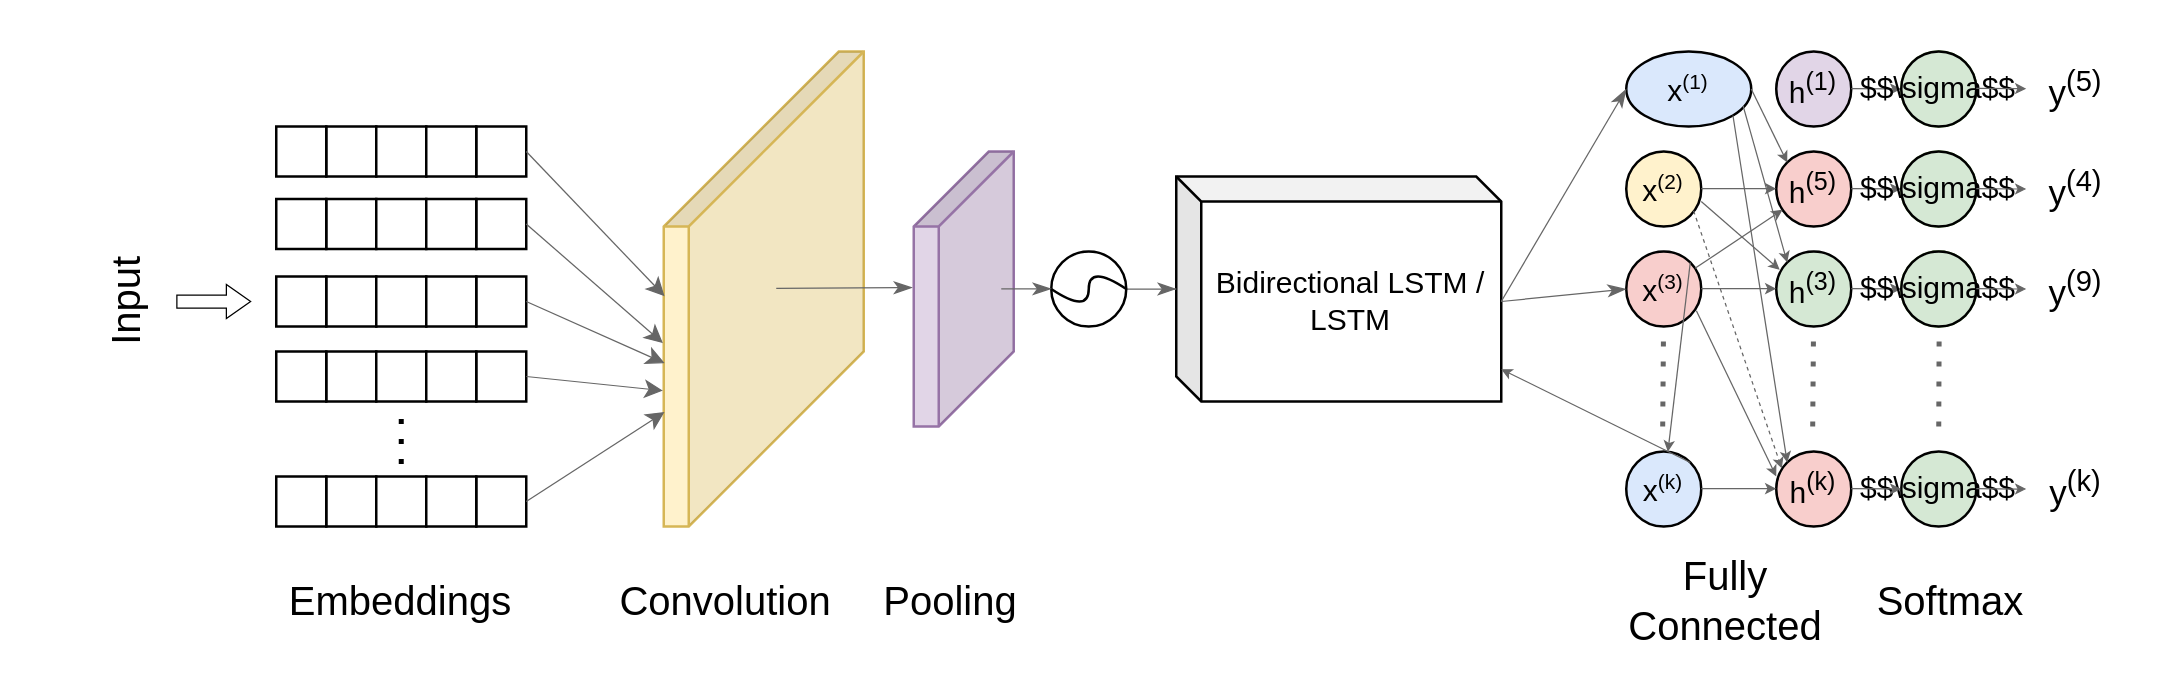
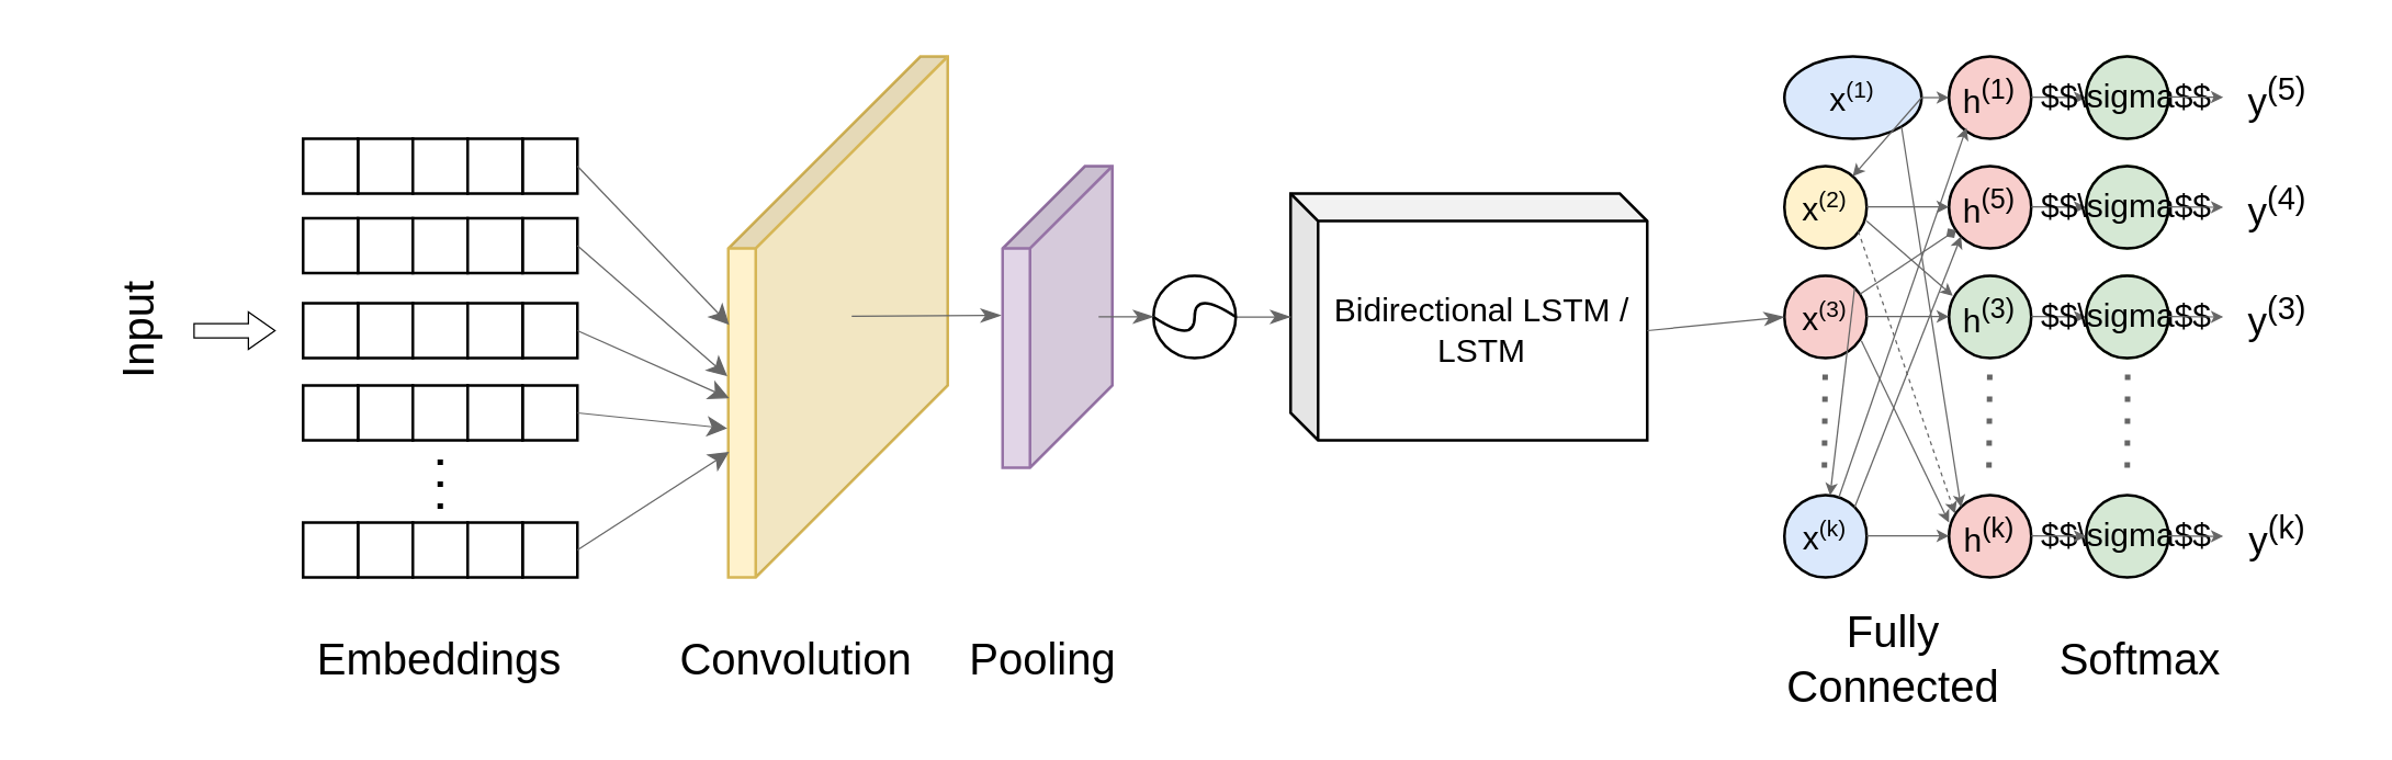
+ <mxCell id="26" value="" style="endArrow=classic;html=1;rounded=0;strokeColor=#666666;endFill=1;endSize=3;jumpSize=4;startSize=4;strokeWidth=0.5;entryX=0;entryY=0.5;entryDx=0;entryDy=0;exitX=1;exitY=0.5;exitDx=0;exitDy=0;" parent="1" source="16" target="21" edge="1"><mxGeometry width="50" height="50" relative="1" as="geometry"><mxPoint x="680" y="30" as="sourcePoint" /><mxPoint x="730" y="-20" as="targetPoint" /></mxGeometry></mxCell>
- <mxCell id="21" value="&lt;span style=&quot;font-size: 12px&quot;&gt;h&lt;/span&gt;&lt;sup&gt;(1)&lt;/sup&gt;" style="ellipse;whiteSpace=wrap;html=1;aspect=fixed;fillColor=#e1d5e7;strokeColor=#000000;" parent="1" vertex="1"><mxGeometry x="710" y="20" width="30" height="30" as="geometry" /></mxCell>
+ <mxCell id="21" value="&lt;span style=&quot;font-size: 12px&quot;&gt;h&lt;/span&gt;&lt;sup&gt;(1)&lt;/sup&gt;" style="ellipse;whiteSpace=wrap;html=1;aspect=fixed;fillColor=#f8cecc;strokeColor=#000000;" parent="1" vertex="1"><mxGeometry x="710" y="20" width="30" height="30" as="geometry" /></mxCell>
- <mxCell id="27" value="" style="endArrow=classic;html=1;rounded=0;strokeColor=#666666;endFill=1;endSize=3;jumpSize=4;startSize=4;strokeWidth=0.5;entryX=0;entryY=0;entryDx=0;entryDy=0;exitX=1;exitY=0.5;exitDx=0;exitDy=0;" parent="1" source="16" target="22" edge="1"><mxGeometry width="50" height="50" relative="1" as="geometry"><mxPoint x="690" y="35" as="sourcePoint" /><mxPoint x="720" y="35" as="targetPoint" /></mxGeometry></mxCell>
+ <mxCell id="27" value="" style="endArrow=classic;html=1;rounded=0;strokeColor=#666666;endFill=1;endSize=3;jumpSize=4;startSize=4;strokeWidth=0.5;exitX=1;exitY=0.5;exitDx=0;exitDy=0;" parent="1" source="16" target="17" edge="1"><mxGeometry width="50" height="50" relative="1" as="geometry"><mxPoint x="690" y="35" as="sourcePoint" /><mxPoint x="720" y="35" as="targetPoint" /></mxGeometry></mxCell>
- <mxCell id="28" value="" style="endArrow=classic;html=1;rounded=0;strokeColor=#666666;endFill=1;endSize=3;jumpSize=4;startSize=4;strokeWidth=0.5;entryX=0;entryY=0;entryDx=0;entryDy=0;exitX=0.935;exitY=0.726;exitDx=0;exitDy=0;exitPerimeter=0;" parent="1" source="16" target="23" edge="1"><mxGeometry width="50" height="50" relative="1" as="geometry"><mxPoint x="700" y="45" as="sourcePoint" /><mxPoint x="730" y="45" as="targetPoint" /></mxGeometry></mxCell>
- <mxCell id="52" value="" style="endArrow=classicThin;html=1;rounded=0;entryX=0;entryY=0.5;entryDx=0;entryDy=0;exitX=0;exitY=0;exitDx=130;exitDy=50;exitPerimeter=0;strokeWidth=0.5;strokeColor=#666666;endFill=1;" parent="1" source="2" target="16" edge="1"><mxGeometry width="50" height="50" relative="1" as="geometry"><mxPoint x="430" y="130.02" as="sourcePoint" /><mxPoint x="480" y="130" as="targetPoint" /></mxGeometry></mxCell>
- <mxCell id="38" value="" style="endArrow=classic;html=1;rounded=0;strokeColor=#666666;endFill=1;endSize=3;jumpSize=4;startSize=4;strokeWidth=0.5;" parent="1" source="18" target="22" edge="1"><mxGeometry width="50" height="50" relative="1" as="geometry"><mxPoint x="720" y="75" as="sourcePoint" /><mxPoint x="750" y="75" as="targetPoint" /></mxGeometry></mxCell>
+ <mxCell id="38" value="" style="endArrow=diamond;html=1;rounded=0;strokeColor=#666666;endFill=1;endSize=3;jumpSize=4;startSize=4;strokeWidth=0.5;" parent="1" source="18" target="22" edge="1"><mxGeometry width="50" height="50" relative="1" as="geometry"><mxPoint x="720" y="75" as="sourcePoint" /><mxPoint x="750" y="75" as="targetPoint" /></mxGeometry></mxCell>
- <mxCell id="62" value="&lt;font style=&quot;font-size: 14px&quot;&gt;y&lt;sup&gt;(9)&lt;/sup&gt;&lt;/font&gt;" style="text;html=1;strokeColor=none;fillColor=none;align=center;verticalAlign=middle;whiteSpace=wrap;rounded=0;fontSize=16;" parent="1" vertex="1"><mxGeometry x="810" y="105" width="40" height="20" as="geometry" /></mxCell>
+ <mxCell id="62" value="&lt;font style=&quot;font-size: 14px&quot;&gt;y&lt;sup&gt;(3)&lt;/sup&gt;&lt;/font&gt;" style="text;html=1;strokeColor=none;fillColor=none;align=center;verticalAlign=middle;whiteSpace=wrap;rounded=0;fontSize=16;" parent="1" vertex="1"><mxGeometry x="810" y="105" width="40" height="20" as="geometry" /></mxCell>
+ <mxCell id="37" value="" style="endArrow=classic;html=1;rounded=0;strokeColor=#666666;endFill=1;endSize=3;jumpSize=4;startSize=4;strokeWidth=0.5;entryX=0.213;entryY=0.865;entryDx=0;entryDy=0;entryPerimeter=0;" parent="1" source="19" target="21" edge="1"><mxGeometry width="50" height="50" relative="1" as="geometry"><mxPoint x="670" y="180" as="sourcePoint" /><mxPoint x="740" y="65" as="targetPoint" /></mxGeometry></mxCell>
- <mxCell id="39" value="" style="endArrow=classic;html=1;rounded=0;strokeColor=#666666;endFill=1;endSize=3;jumpSize=4;startSize=4;strokeWidth=0.5;exitX=1;exitY=0;exitDx=0;exitDy=0;" parent="1" source="19" target="2" edge="1"><mxGeometry width="50" height="50" relative="1" as="geometry"><mxPoint x="730" y="85" as="sourcePoint" /><mxPoint x="760" y="85" as="targetPoint" /></mxGeometry></mxCell>
+ <mxCell id="39" value="" style="endArrow=classic;html=1;rounded=0;strokeColor=#666666;endFill=1;endSize=3;jumpSize=4;startSize=4;strokeWidth=0.5;entryX=0;entryY=1;entryDx=0;entryDy=0;exitX=1;exitY=0;exitDx=0;exitDy=0;" parent="1" source="19" target="22" edge="1"><mxGeometry width="50" height="50" relative="1" as="geometry"><mxPoint x="730" y="85" as="sourcePoint" /><mxPoint x="760" y="85" as="targetPoint" /></mxGeometry></mxCell>
